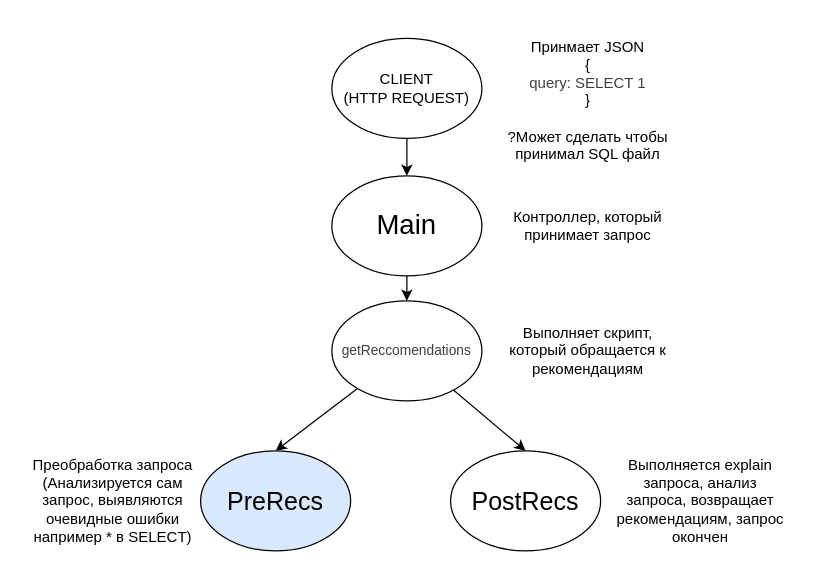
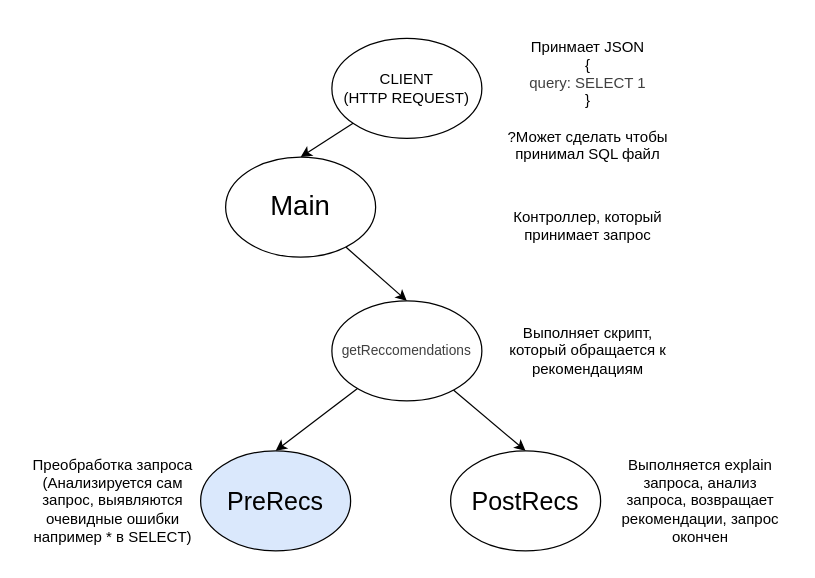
- <mxCell id="14" value="&lt;font style=&quot;font-size: 22px;&quot;&gt;Main&lt;/font&gt;" style="ellipse;whiteSpace=wrap;html=1;" vertex="1" parent="1"><mxGeometry x="265" y="140" width="120" height="80" as="geometry" /></mxCell>
+ <mxCell id="14" value="&lt;font style=&quot;font-size: 22px;&quot;&gt;Main&lt;/font&gt;" style="ellipse;whiteSpace=wrap;html=1;" vertex="1" parent="1"><mxGeometry x="180" y="125" width="120" height="80" as="geometry" /></mxCell>
- <mxCell id="10" value="Выполняется explain запроса, анализ запроса, возвращает рекомендациям, запрос окончен" style="text;html=1;strokeColor=none;fillColor=none;align=center;verticalAlign=middle;whiteSpace=wrap;overflow=hidden;" parent="1" vertex="1"><mxGeometry x="490" y="360" width="140" height="80" as="geometry" /></mxCell>
+ <mxCell id="10" value="Выполняется explain запроса, анализ запроса, возвращает рекомендации, запрос окончен" style="text;html=1;strokeColor=none;fillColor=none;align=center;verticalAlign=middle;whiteSpace=wrap;overflow=hidden;" parent="1" vertex="1"><mxGeometry x="490" y="360" width="140" height="80" as="geometry" /></mxCell>
